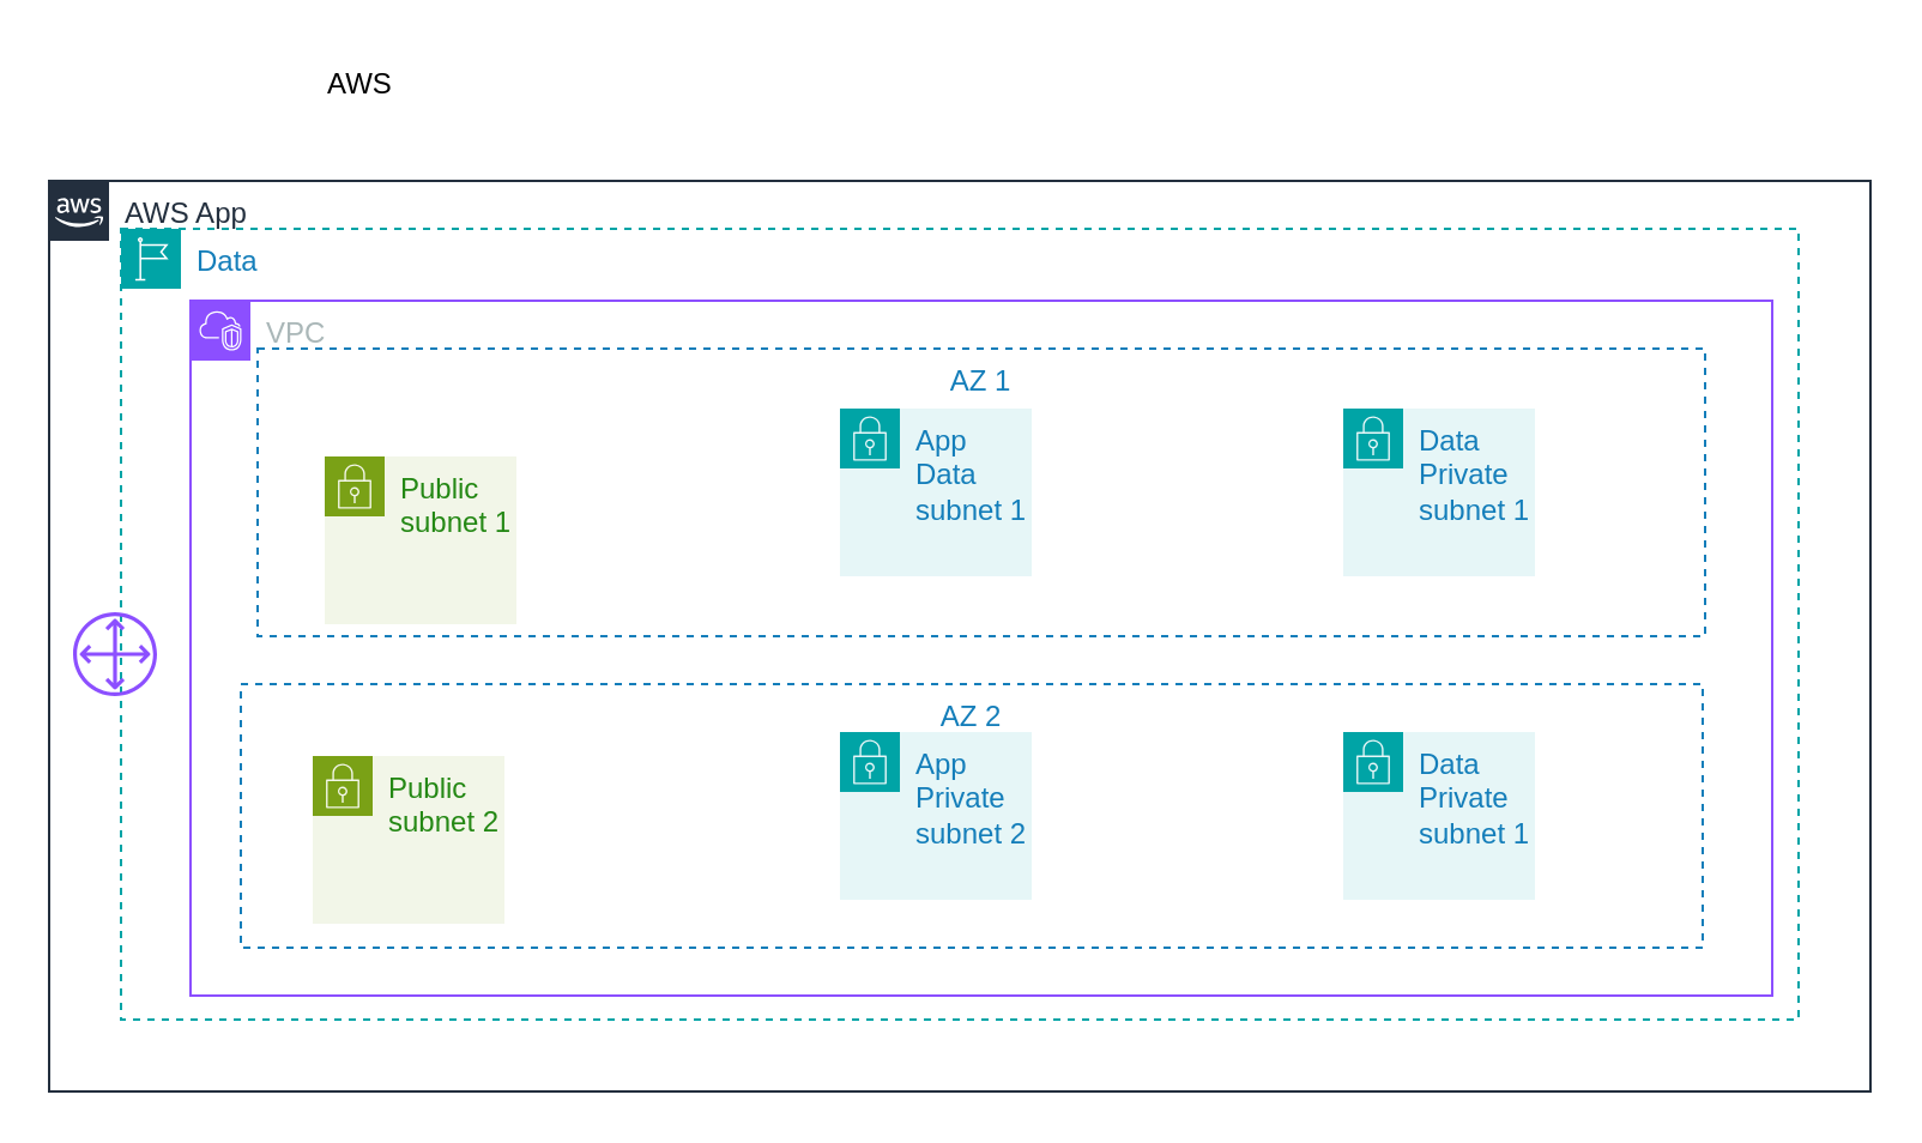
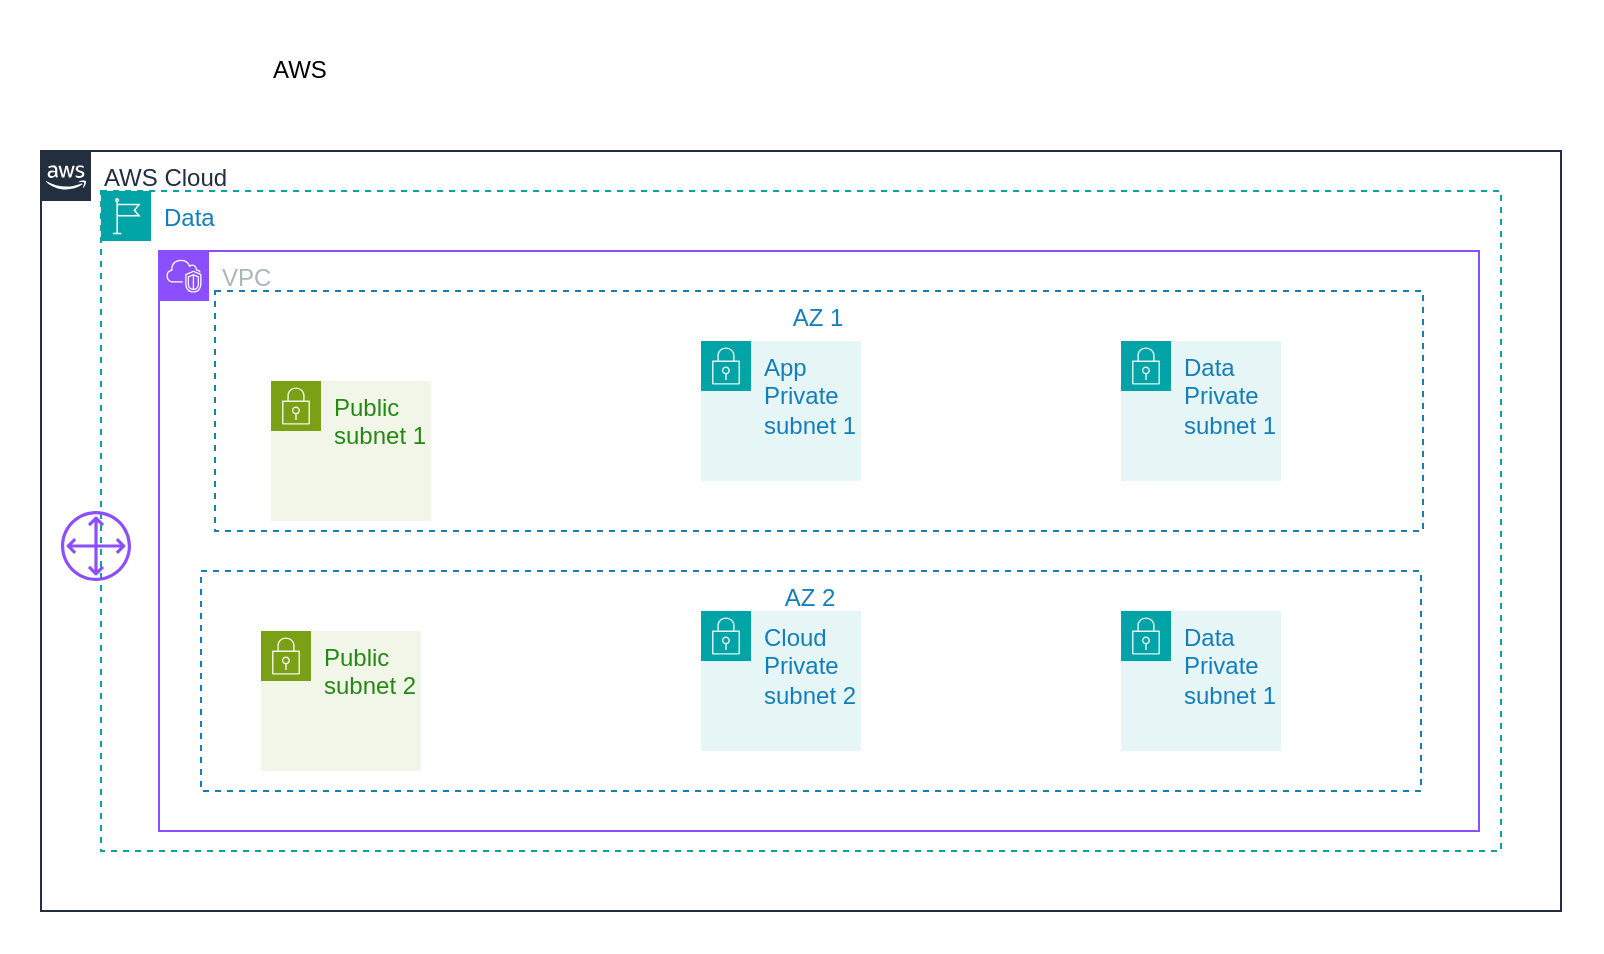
- <mxCell id="14" value="AWS App" style="points=[[0,0],[0.25,0],[0.5,0],[0.75,0],[1,0],[1,0.25],[1,0.5],[1,0.75],[1,1],[0.75,1],[0.5,1],[0.25,1],[0,1],[0,0.75],[0,0.5],[0,0.25]];outlineConnect=0;gradientColor=none;html=1;whiteSpace=wrap;fontSize=12;fontStyle=0;container=1;pointerEvents=0;collapsible=0;recursiveResize=0;shape=mxgraph.aws4.group;grIcon=mxgraph.aws4.group_aws_cloud_alt;strokeColor=#232F3E;fillColor=none;verticalAlign=top;align=left;spacingLeft=30;fontColor=#232F3E;dashed=0;" vertex="1" parent="1"><mxGeometry x="20" y="75" width="760" height="380" as="geometry" /></mxCell>
+ <mxCell id="14" value="AWS Cloud" style="points=[[0,0],[0.25,0],[0.5,0],[0.75,0],[1,0],[1,0.25],[1,0.5],[1,0.75],[1,1],[0.75,1],[0.5,1],[0.25,1],[0,1],[0,0.75],[0,0.5],[0,0.25]];outlineConnect=0;gradientColor=none;html=1;whiteSpace=wrap;fontSize=12;fontStyle=0;container=1;pointerEvents=0;collapsible=0;recursiveResize=0;shape=mxgraph.aws4.group;grIcon=mxgraph.aws4.group_aws_cloud_alt;strokeColor=#232F3E;fillColor=none;verticalAlign=top;align=left;spacingLeft=30;fontColor=#232F3E;dashed=0;" vertex="1" parent="1"><mxGeometry x="20" y="75" width="760" height="380" as="geometry" /></mxCell>
- <mxCell id="12" value="App Data subnet 1" style="points=[[0,0],[0.25,0],[0.5,0],[0.75,0],[1,0],[1,0.25],[1,0.5],[1,0.75],[1,1],[0.75,1],[0.5,1],[0.25,1],[0,1],[0,0.75],[0,0.5],[0,0.25]];outlineConnect=0;gradientColor=none;html=1;whiteSpace=wrap;fontSize=12;fontStyle=0;container=1;pointerEvents=0;collapsible=0;recursiveResize=0;shape=mxgraph.aws4.group;grIcon=mxgraph.aws4.group_security_group;grStroke=0;strokeColor=#00A4A6;fillColor=#E6F6F7;verticalAlign=top;align=left;spacingLeft=30;fontColor=#147EBA;dashed=0;" vertex="1" parent="9"><mxGeometry x="271" y="45" width="80" height="70" as="geometry" /></mxCell>
+ <mxCell id="12" value="App Private subnet 1" style="points=[[0,0],[0.25,0],[0.5,0],[0.75,0],[1,0],[1,0.25],[1,0.5],[1,0.75],[1,1],[0.75,1],[0.5,1],[0.25,1],[0,1],[0,0.75],[0,0.5],[0,0.25]];outlineConnect=0;gradientColor=none;html=1;whiteSpace=wrap;fontSize=12;fontStyle=0;container=1;pointerEvents=0;collapsible=0;recursiveResize=0;shape=mxgraph.aws4.group;grIcon=mxgraph.aws4.group_security_group;grStroke=0;strokeColor=#00A4A6;fillColor=#E6F6F7;verticalAlign=top;align=left;spacingLeft=30;fontColor=#147EBA;dashed=0;" vertex="1" parent="9"><mxGeometry x="271" y="45" width="80" height="70" as="geometry" /></mxCell>
- <mxCell id="8" value="App Private subnet 2" style="points=[[0,0],[0.25,0],[0.5,0],[0.75,0],[1,0],[1,0.25],[1,0.5],[1,0.75],[1,1],[0.75,1],[0.5,1],[0.25,1],[0,1],[0,0.75],[0,0.5],[0,0.25]];outlineConnect=0;gradientColor=none;html=1;whiteSpace=wrap;fontSize=12;fontStyle=0;container=1;pointerEvents=0;collapsible=0;recursiveResize=0;shape=mxgraph.aws4.group;grIcon=mxgraph.aws4.group_security_group;grStroke=0;strokeColor=#00A4A6;fillColor=#E6F6F7;verticalAlign=top;align=left;spacingLeft=30;fontColor=#147EBA;dashed=0;" vertex="1" parent="3"><mxGeometry x="300" y="210" width="80" height="70" as="geometry" /></mxCell>
+ <mxCell id="8" value="Cloud Private subnet 2" style="points=[[0,0],[0.25,0],[0.5,0],[0.75,0],[1,0],[1,0.25],[1,0.5],[1,0.75],[1,1],[0.75,1],[0.5,1],[0.25,1],[0,1],[0,0.75],[0,0.5],[0,0.25]];outlineConnect=0;gradientColor=none;html=1;whiteSpace=wrap;fontSize=12;fontStyle=0;container=1;pointerEvents=0;collapsible=0;recursiveResize=0;shape=mxgraph.aws4.group;grIcon=mxgraph.aws4.group_security_group;grStroke=0;strokeColor=#00A4A6;fillColor=#E6F6F7;verticalAlign=top;align=left;spacingLeft=30;fontColor=#147EBA;dashed=0;" vertex="1" parent="3"><mxGeometry x="300" y="210" width="80" height="70" as="geometry" /></mxCell>
